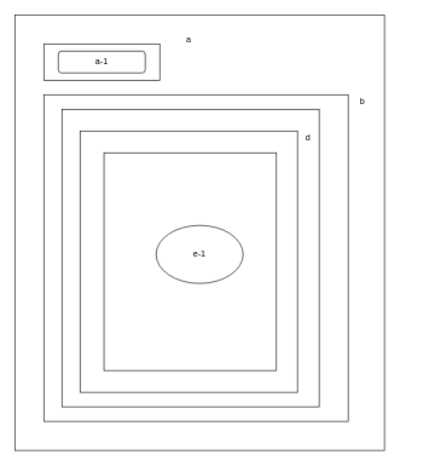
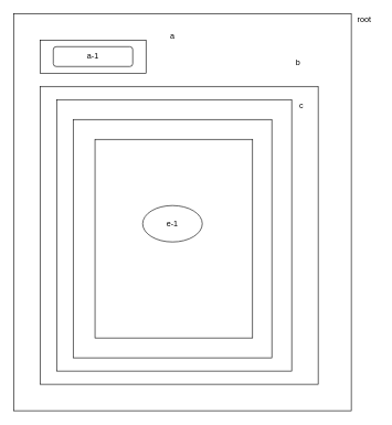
+ <mxCell id="4" value="root" style="text;html=1;strokeColor=none;fillColor=none;align=center;verticalAlign=middle;whiteSpace=wrap;rounded=0;" vertex="1" parent="1"><mxGeometry x="530" y="20" width="40" height="20" as="geometry" /></mxCell>
- <mxCell id="8" value="b&lt;br&gt;" style="text;html=1;strokeColor=none;fillColor=none;align=center;verticalAlign=middle;whiteSpace=wrap;rounded=0;" vertex="1" parent="1"><mxGeometry x="480" y="130" width="40" height="20" as="geometry" /></mxCell>
+ <mxCell id="8" value="b&lt;br&gt;" style="text;html=1;strokeColor=none;fillColor=none;align=center;verticalAlign=middle;whiteSpace=wrap;rounded=0;" vertex="1" parent="1"><mxGeometry x="430" y="85" width="40" height="20" as="geometry" /></mxCell>
+ <mxCell id="10" value="c&lt;br&gt;" style="text;html=1;strokeColor=none;fillColor=none;align=center;verticalAlign=middle;whiteSpace=wrap;rounded=0;" vertex="1" parent="1"><mxGeometry x="440" y="150" width="30" height="20" as="geometry" /></mxCell>
- <mxCell id="12" value="d&lt;br&gt;" style="text;html=1;strokeColor=none;fillColor=none;align=center;verticalAlign=middle;whiteSpace=wrap;rounded=0;" vertex="1" parent="1"><mxGeometry x="410" y="180" width="30" height="20" as="geometry" /></mxCell>
- <mxCell id="14" value="e-1" style="ellipse;whiteSpace=wrap;html=1;" vertex="1" parent="1"><mxGeometry x="215" y="310" width="120" height="80" as="geometry" /></mxCell>
+ <mxCell id="14" value="e-1" style="ellipse;whiteSpace=wrap;html=1;" vertex="1" parent="1"><mxGeometry x="215" y="310" width="90" height="55" as="geometry" /></mxCell>
